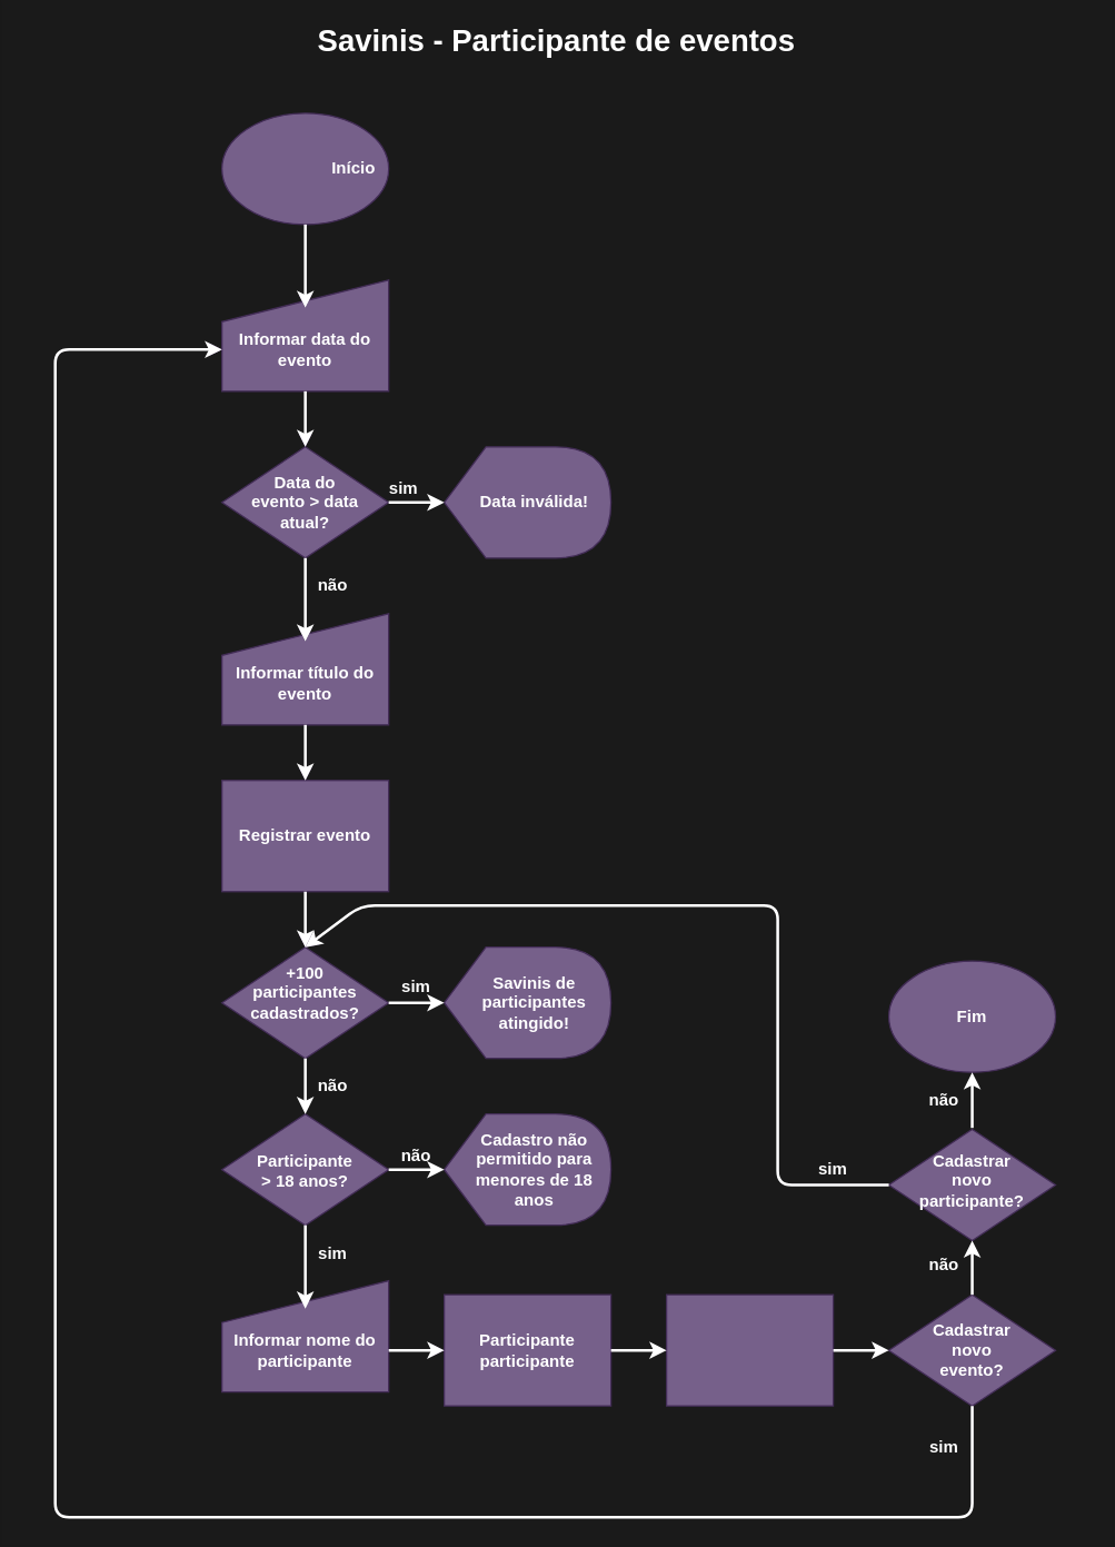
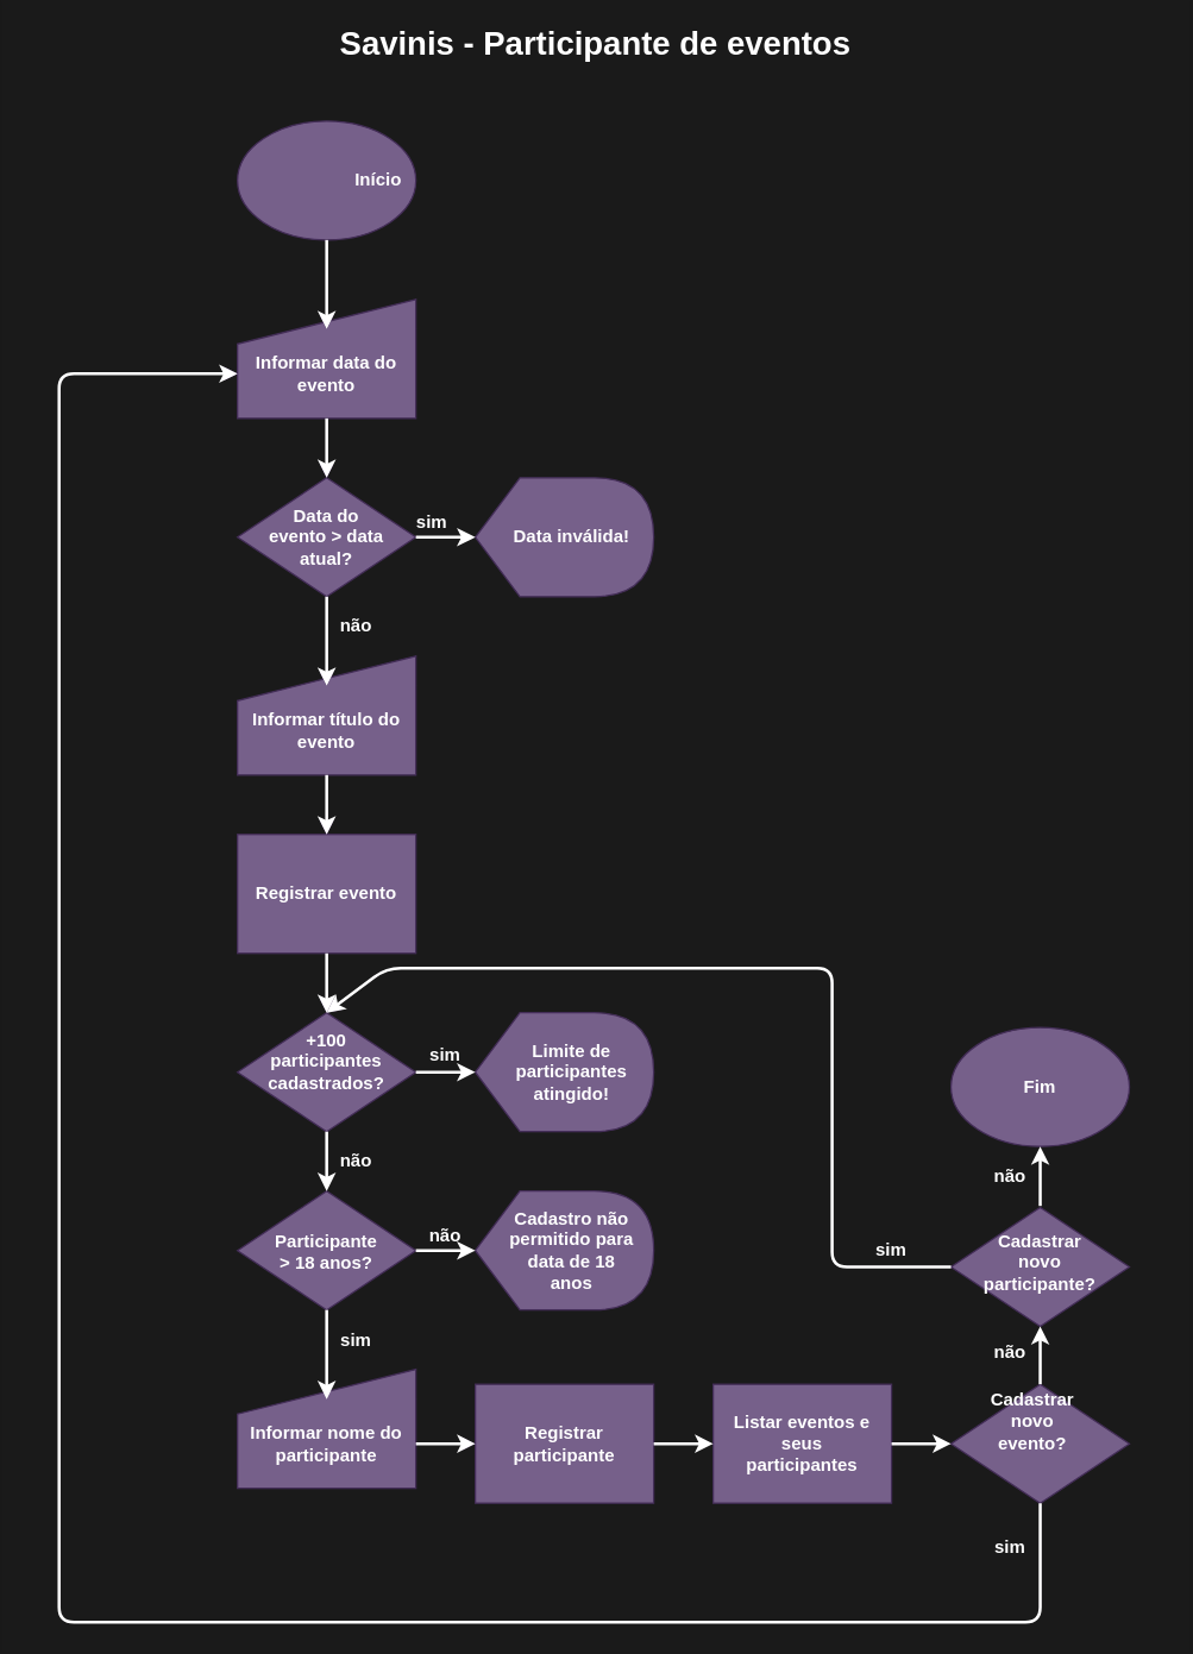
- <mxCell id="34" value="Savinis de participantes atingido!" style="text;html=1;fillColor=none;align=center;verticalAlign=middle;whiteSpace=wrap;rounded=0;fontColor=#FFFFFF;fontStyle=1" vertex="1" parent="1"><mxGeometry x="339" y="681" width="90" height="80" as="geometry" /></mxCell>
+ <mxCell id="34" value="Limite de participantes atingido!" style="text;html=1;fillColor=none;align=center;verticalAlign=middle;whiteSpace=wrap;rounded=0;fontColor=#FFFFFF;fontStyle=1" vertex="1" parent="1"><mxGeometry x="339" y="681" width="90" height="80" as="geometry" /></mxCell>
- <mxCell id="25" value="Cadastro não permitido para menores de 18 anos" style="text;html=1;fillColor=none;align=center;verticalAlign=middle;whiteSpace=wrap;rounded=0;fontColor=#FFFFFF;fontStyle=1" vertex="1" parent="1"><mxGeometry x="339" y="801" width="90" height="80" as="geometry" /></mxCell>
+ <mxCell id="25" value="Cadastro não permitido para data de 18 anos" style="text;html=1;fillColor=none;align=center;verticalAlign=middle;whiteSpace=wrap;rounded=0;fontColor=#FFFFFF;fontStyle=1" vertex="1" parent="1"><mxGeometry x="339" y="801" width="90" height="80" as="geometry" /></mxCell>
- <mxCell id="40" value="Participante participante" style="text;html=1;fillColor=none;align=center;verticalAlign=middle;whiteSpace=wrap;rounded=0;fontColor=#FFFFFF;fontStyle=1" vertex="1" parent="1"><mxGeometry x="329" y="931" width="100" height="80" as="geometry" /></mxCell>
+ <mxCell id="40" value="Registrar participante" style="text;html=1;fillColor=none;align=center;verticalAlign=middle;whiteSpace=wrap;rounded=0;fontColor=#FFFFFF;fontStyle=1" vertex="1" parent="1"><mxGeometry x="329" y="931" width="100" height="80" as="geometry" /></mxCell>
+ <mxCell id="44" value="Listar eventos e seus participantes" style="text;html=1;fillColor=none;align=center;verticalAlign=middle;whiteSpace=wrap;rounded=0;fontColor=#FFFFFF;fontStyle=1" vertex="1" parent="1"><mxGeometry x="489" y="931" width="100" height="80" as="geometry" /></mxCell>
- <mxCell id="47" value="Cadastrar novo evento?" style="text;html=1;fillColor=none;align=center;verticalAlign=middle;whiteSpace=wrap;rounded=0;fontColor=#FFFFFF;fontStyle=1" vertex="1" parent="1"><mxGeometry x="679" y="961" width="40" height="20" as="geometry" /></mxCell>
+ <mxCell id="47" value="Cadastrar novo evento?" style="text;html=1;fillColor=none;align=center;verticalAlign=middle;whiteSpace=wrap;rounded=0;fontColor=#FFFFFF;fontStyle=1" vertex="1" parent="1"><mxGeometry x="674" y="946" width="40" height="20" as="geometry" /></mxCell>
